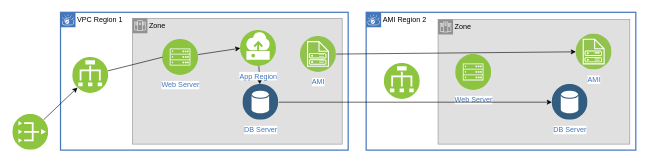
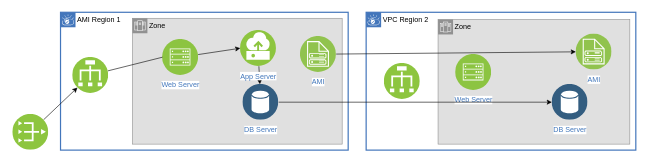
- <mxCell id="2" value="VPC Region 1" style="shape=mxgraph.ibm.box;prType=vpc;fontStyle=0;verticalAlign=top;align=left;spacingLeft=32;spacingTop=4;fillColor=none;rounded=0;whiteSpace=wrap;html=1;strokeColor=#4376BB;strokeWidth=2;dashed=0;container=1;spacing=-4;collapsible=0;expand=0;recursiveResize=0;" parent="1" vertex="1"><mxGeometry x="100" y="20" width="480" height="230" as="geometry" /></mxCell>
+ <mxCell id="2" value="AMI Region 1" style="shape=mxgraph.ibm.box;prType=vpc;fontStyle=0;verticalAlign=top;align=left;spacingLeft=32;spacingTop=4;fillColor=none;rounded=0;whiteSpace=wrap;html=1;strokeColor=#4376BB;strokeWidth=2;dashed=0;container=1;spacing=-4;collapsible=0;expand=0;recursiveResize=0;" parent="1" vertex="1"><mxGeometry x="100" y="20" width="480" height="230" as="geometry" /></mxCell>
- <mxCell id="12" value="AMI Region 2" style="shape=mxgraph.ibm.box;prType=vpc;fontStyle=0;verticalAlign=top;align=left;spacingLeft=32;spacingTop=4;fillColor=none;rounded=0;whiteSpace=wrap;html=1;strokeColor=#4376BB;strokeWidth=2;dashed=0;container=1;spacing=-4;collapsible=0;expand=0;recursiveResize=0;" parent="1" vertex="1"><mxGeometry x="610" y="20" width="450" height="230" as="geometry" /></mxCell>
+ <mxCell id="12" value="VPC Region 2" style="shape=mxgraph.ibm.box;prType=vpc;fontStyle=0;verticalAlign=top;align=left;spacingLeft=32;spacingTop=4;fillColor=none;rounded=0;whiteSpace=wrap;html=1;strokeColor=#4376BB;strokeWidth=2;dashed=0;container=1;spacing=-4;collapsible=0;expand=0;recursiveResize=0;" parent="1" vertex="1"><mxGeometry x="610" y="20" width="450" height="230" as="geometry" /></mxCell>
- <mxCell id="5" value="App Region" style="aspect=fixed;perimeter=ellipsePerimeter;html=1;align=center;shadow=0;dashed=0;fontColor=#4277BB;labelBackgroundColor=#ffffff;fontSize=12;spacingTop=3;image;image=img/lib/ibm/vpc/Instance.svg;" parent="3" vertex="1"><mxGeometry x="180" y="20" width="60" height="60" as="geometry" /></mxCell>
+ <mxCell id="5" value="App Server" style="aspect=fixed;perimeter=ellipsePerimeter;html=1;align=center;shadow=0;dashed=0;fontColor=#4277BB;labelBackgroundColor=#ffffff;fontSize=12;spacingTop=3;image;image=img/lib/ibm/vpc/Instance.svg;" parent="3" vertex="1"><mxGeometry x="180" y="20" width="60" height="60" as="geometry" /></mxCell>
